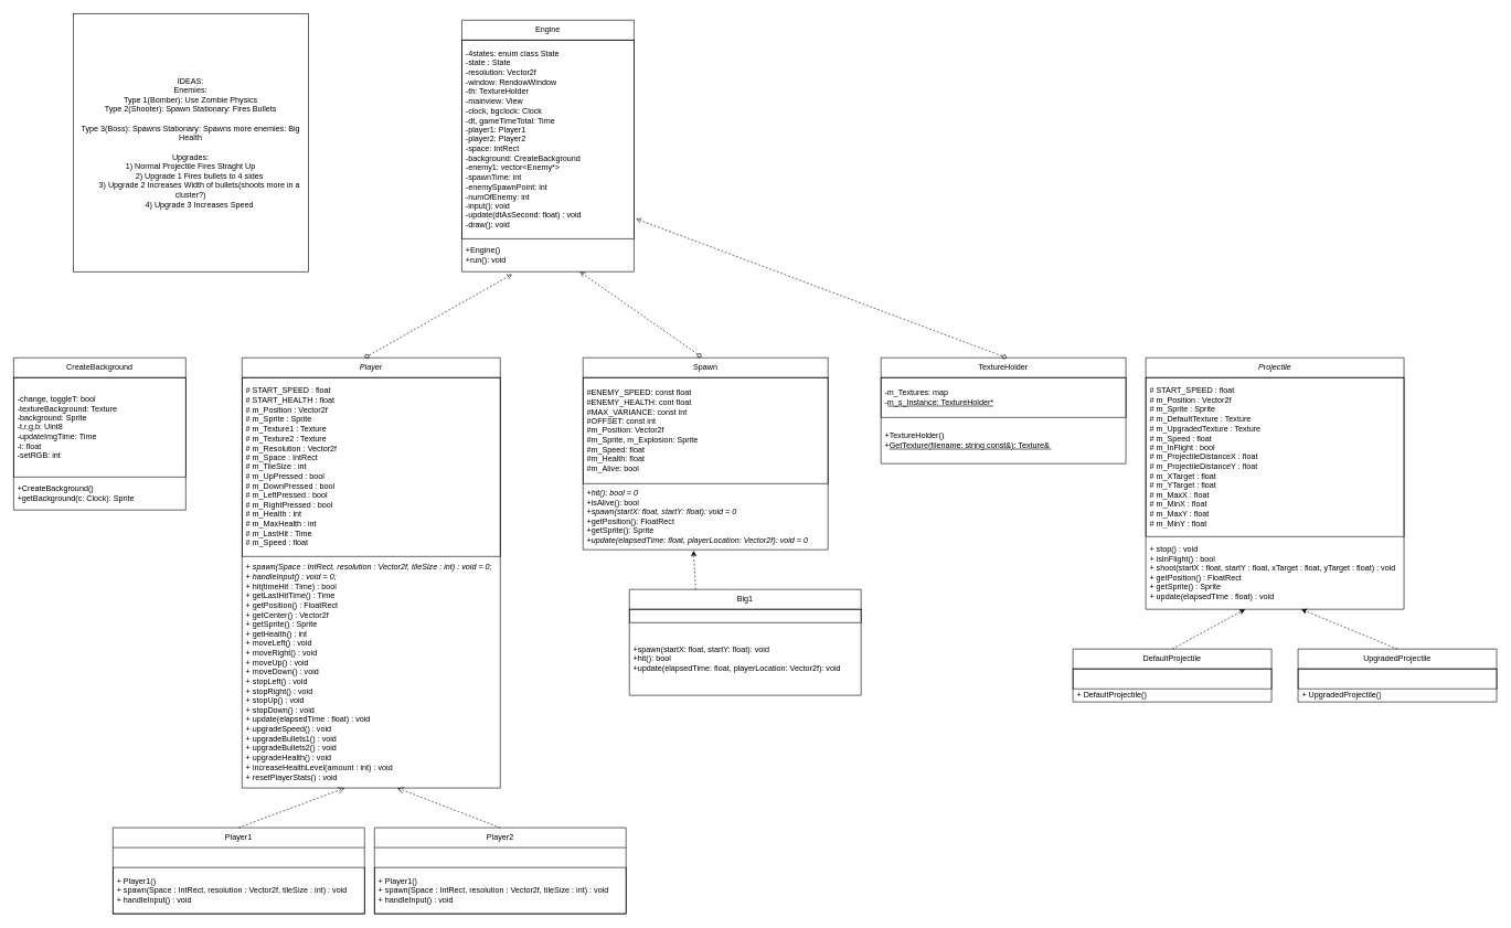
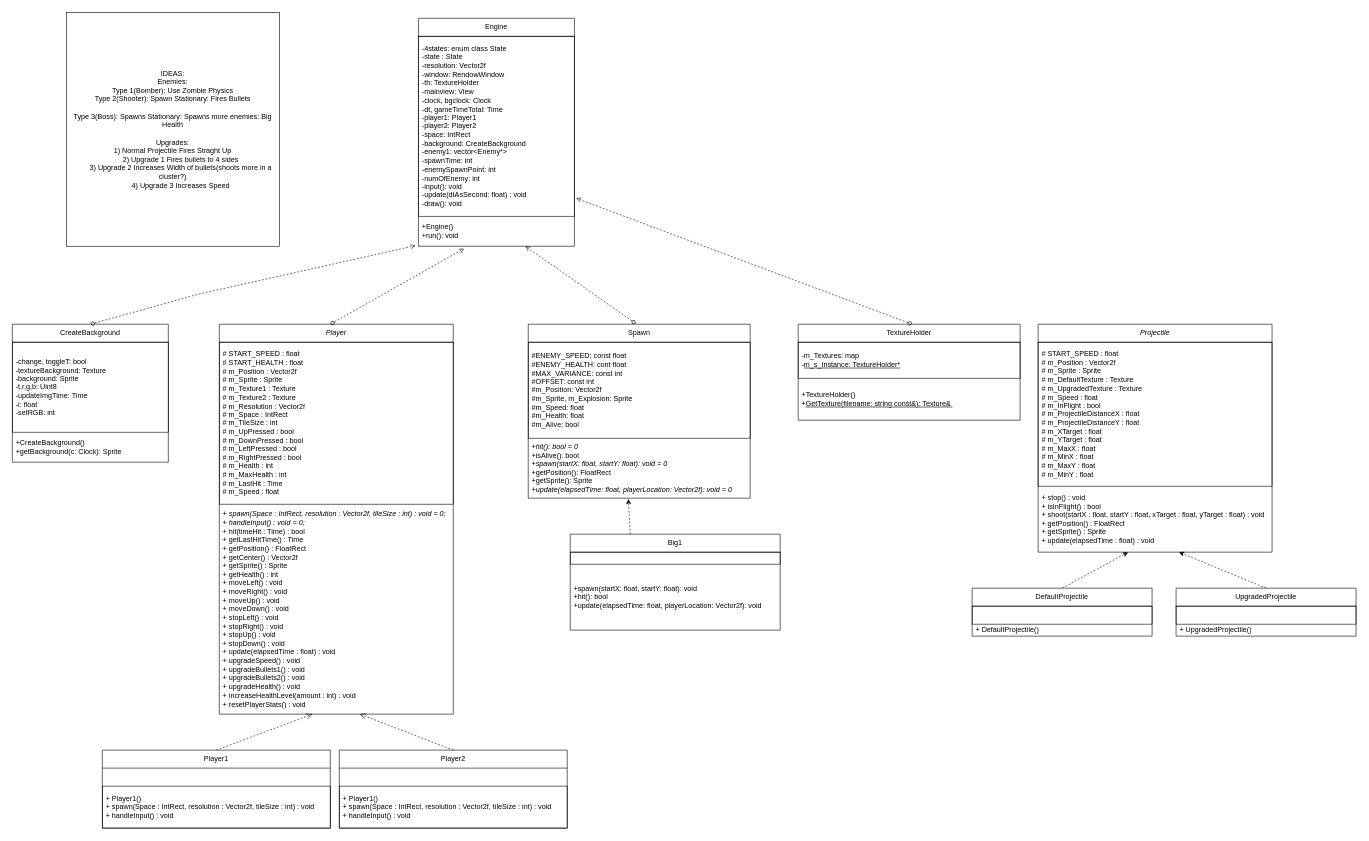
+ <mxCell id="27" value="" style="endArrow=open;html=1;rounded=0;dashed=1;startArrow=diamond;startFill=0;endFill=0;exitX=0.5;exitY=0;exitDx=0;exitDy=0;entryX=-0.019;entryY=0.98;entryDx=0;entryDy=0;entryPerimeter=0;" parent="1" source="17" target="16" edge="1"><mxGeometry width="50" height="50" relative="1" as="geometry"><mxPoint x="180" y="450" as="sourcePoint" /><mxPoint x="350" y="390" as="targetPoint" /><Array as="points"><mxPoint x="330" y="490" /></Array></mxGeometry></mxCell>
